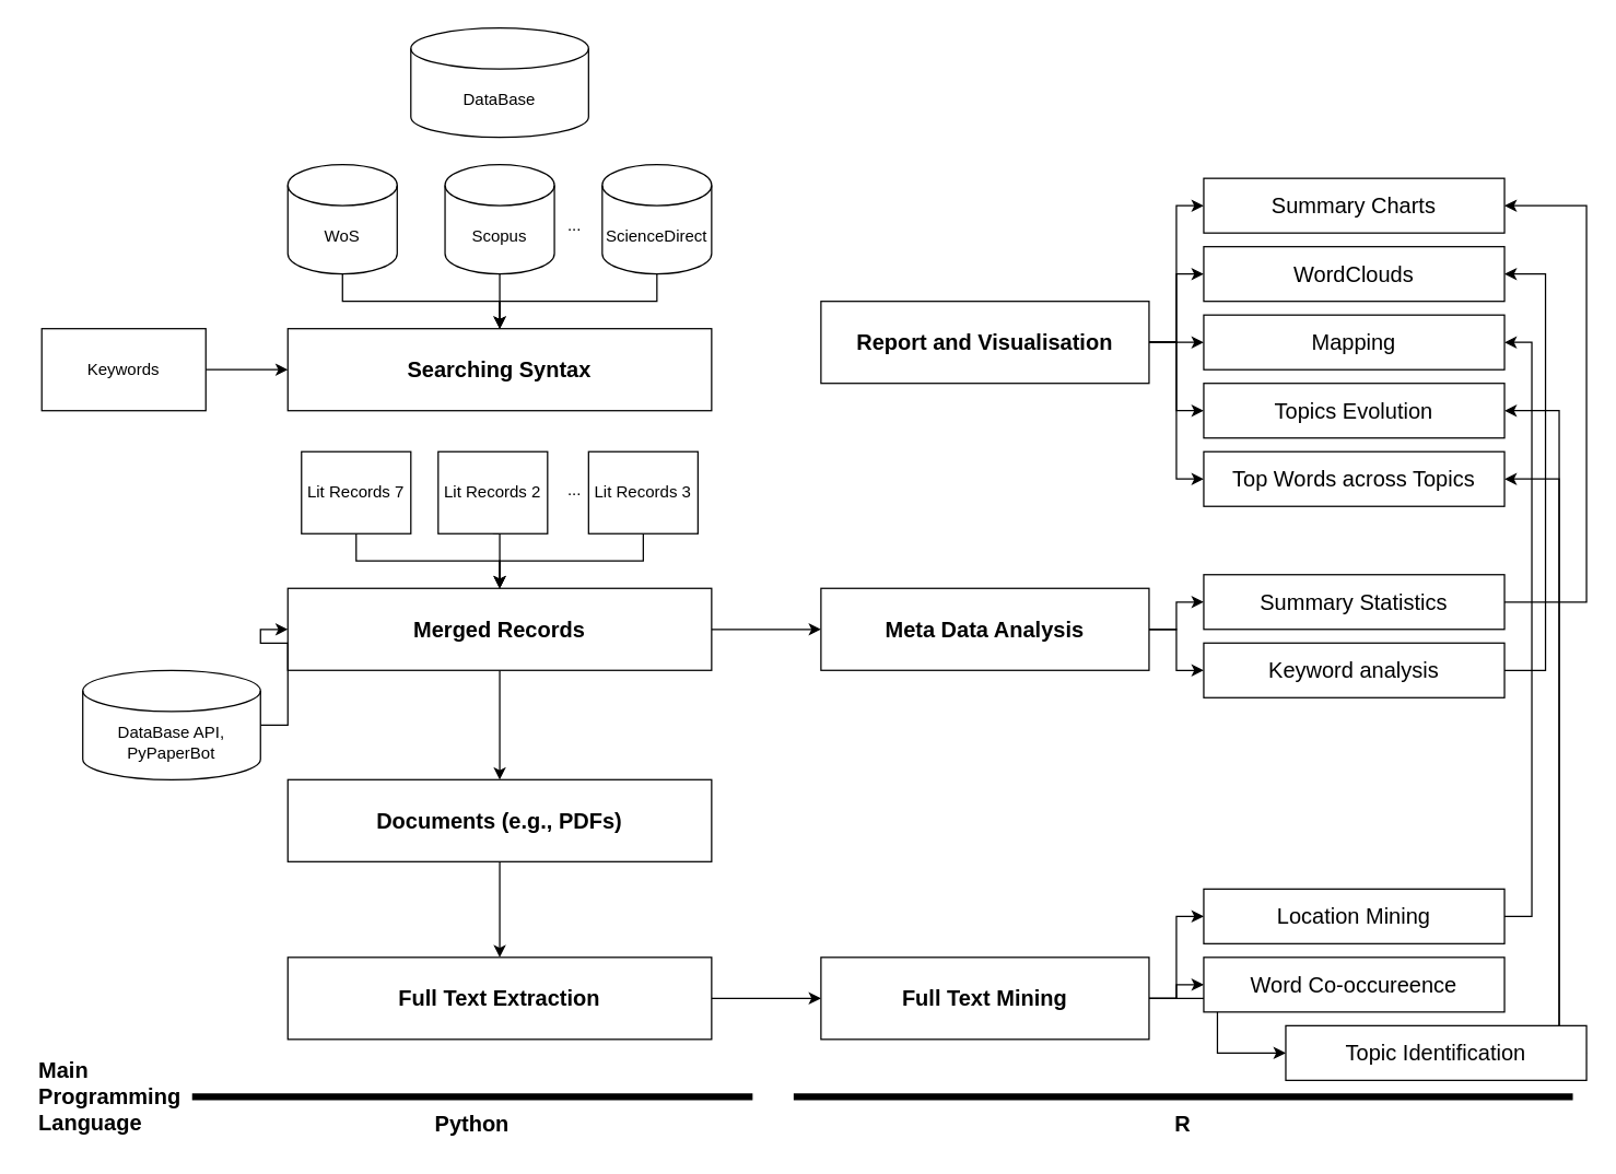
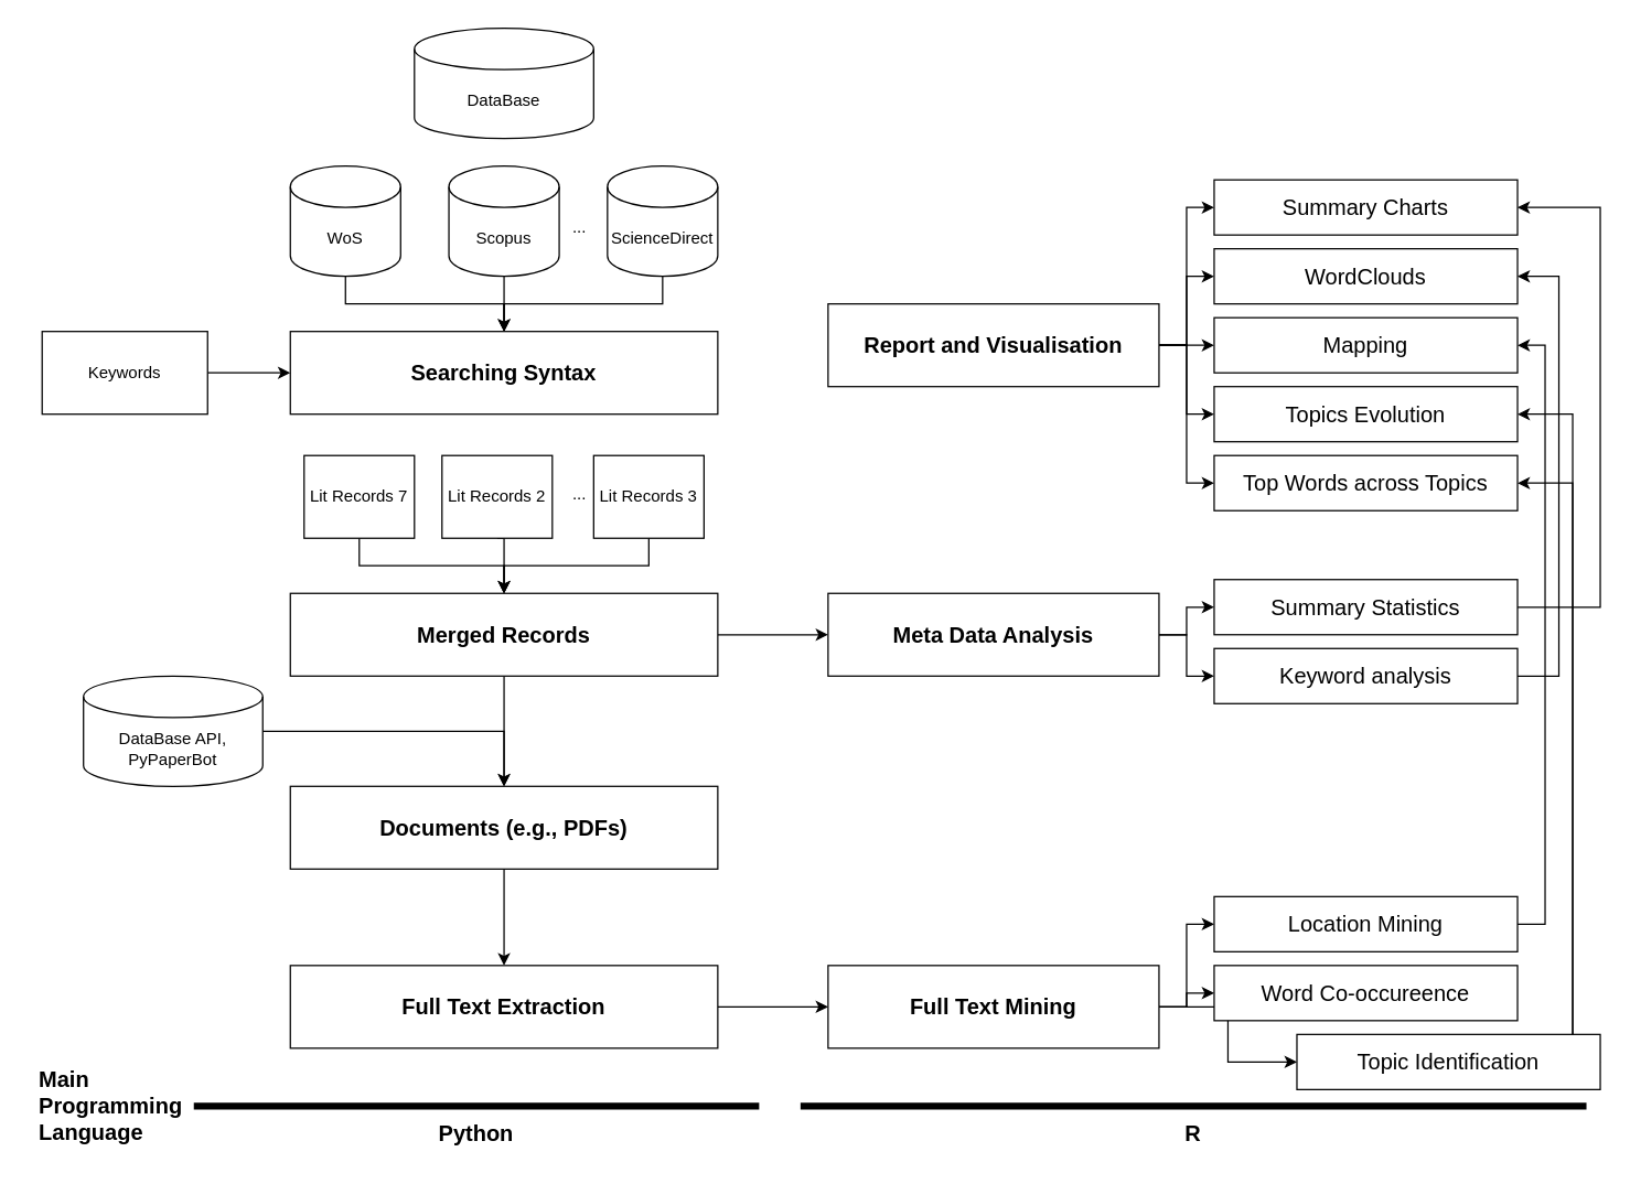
- <mxCell id="25" style="edgeStyle=orthogonalEdgeStyle;rounded=0;orthogonalLoop=1;jettySize=auto;html=1;exitX=1;exitY=0.5;exitDx=0;exitDy=0;exitPerimeter=0;" edge="1" parent="1" source="26" target="22"><mxGeometry relative="1" as="geometry" /></mxCell>
+ <mxCell id="25" style="edgeStyle=orthogonalEdgeStyle;rounded=0;orthogonalLoop=1;jettySize=auto;html=1;exitX=1;exitY=0.5;exitDx=0;exitDy=0;exitPerimeter=0;entryX=0.5;entryY=0;entryDx=0;entryDy=0;" edge="1" parent="1" source="26" target="24"><mxGeometry relative="1" as="geometry" /></mxCell>
